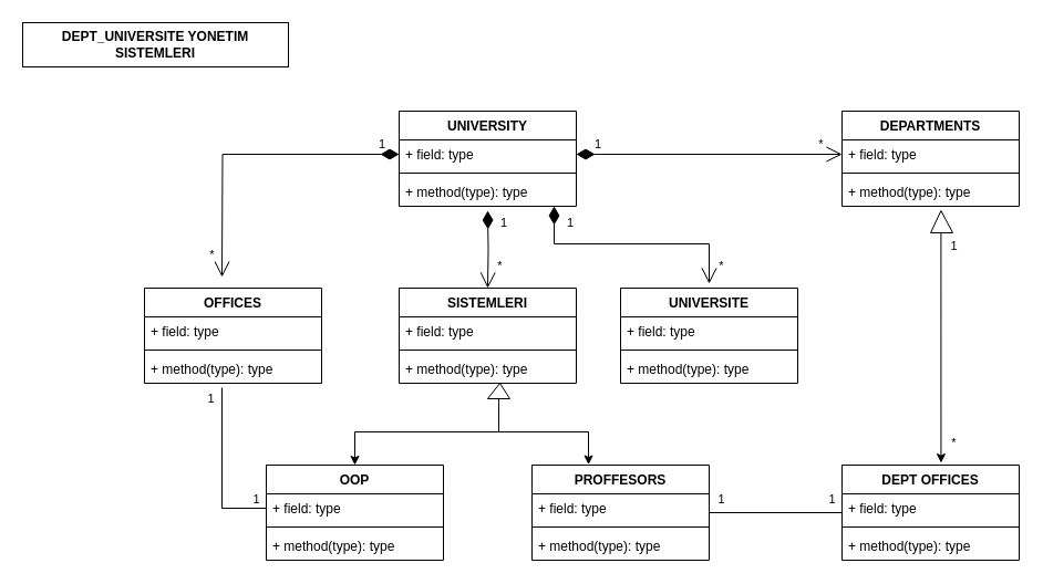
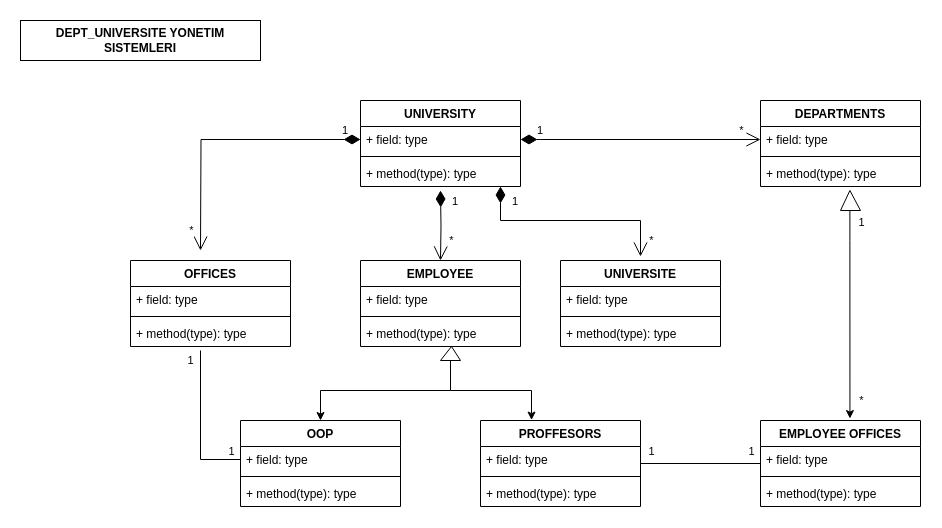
- <mxCell id="18" value="SISTEMLERI" style="swimlane;fontStyle=1;align=center;verticalAlign=top;childLayout=stackLayout;horizontal=1;startSize=26;horizontalStack=0;resizeParent=1;resizeParentMax=0;resizeLast=0;collapsible=1;marginBottom=0;" vertex="1" parent="1"><mxGeometry x="360" y="260" width="160" height="86" as="geometry" /></mxCell>
+ <mxCell id="18" value="EMPLOYEE" style="swimlane;fontStyle=1;align=center;verticalAlign=top;childLayout=stackLayout;horizontal=1;startSize=26;horizontalStack=0;resizeParent=1;resizeParentMax=0;resizeLast=0;collapsible=1;marginBottom=0;" vertex="1" parent="1"><mxGeometry x="360" y="260" width="160" height="86" as="geometry" /></mxCell>
- <mxCell id="47" value="DEPT OFFICES" style="swimlane;fontStyle=1;align=center;verticalAlign=top;childLayout=stackLayout;horizontal=1;startSize=26;horizontalStack=0;resizeParent=1;resizeParentMax=0;resizeLast=0;collapsible=1;marginBottom=0;" vertex="1" parent="1"><mxGeometry x="760" y="420" width="160" height="86" as="geometry" /></mxCell>
+ <mxCell id="47" value="EMPLOYEE OFFICES" style="swimlane;fontStyle=1;align=center;verticalAlign=top;childLayout=stackLayout;horizontal=1;startSize=26;horizontalStack=0;resizeParent=1;resizeParentMax=0;resizeLast=0;collapsible=1;marginBottom=0;" vertex="1" parent="1"><mxGeometry x="760" y="420" width="160" height="86" as="geometry" /></mxCell>
